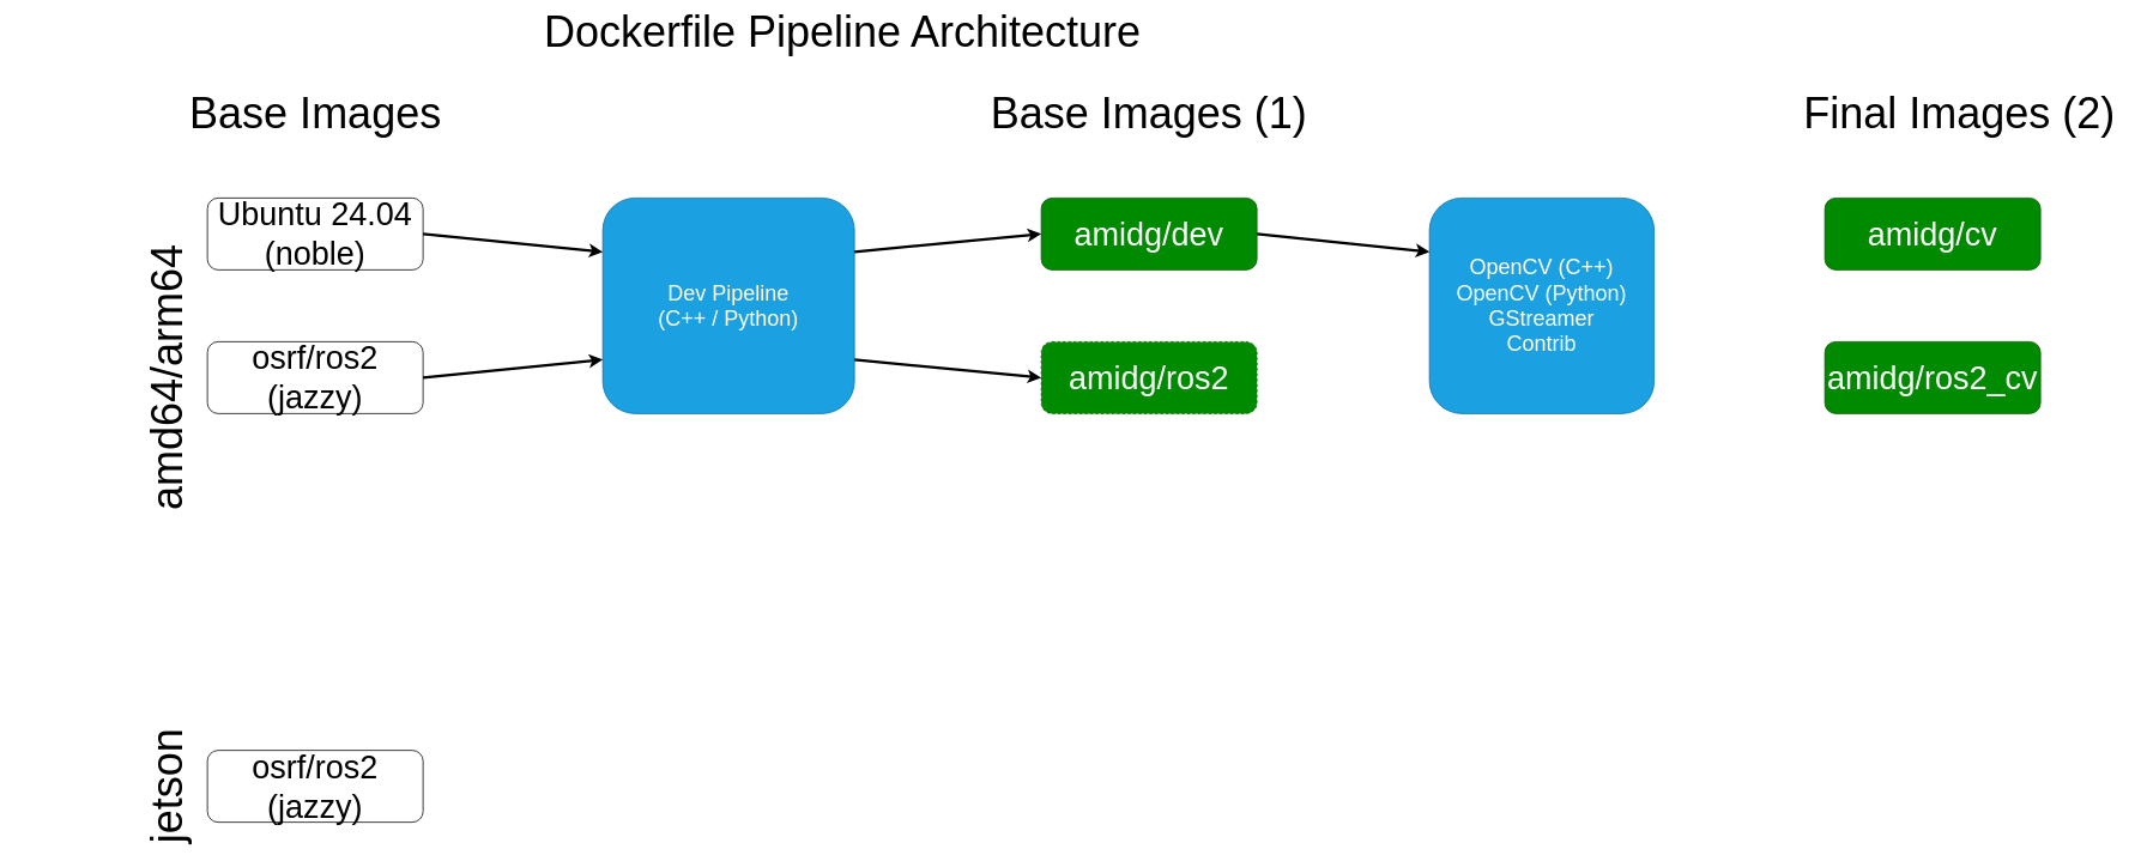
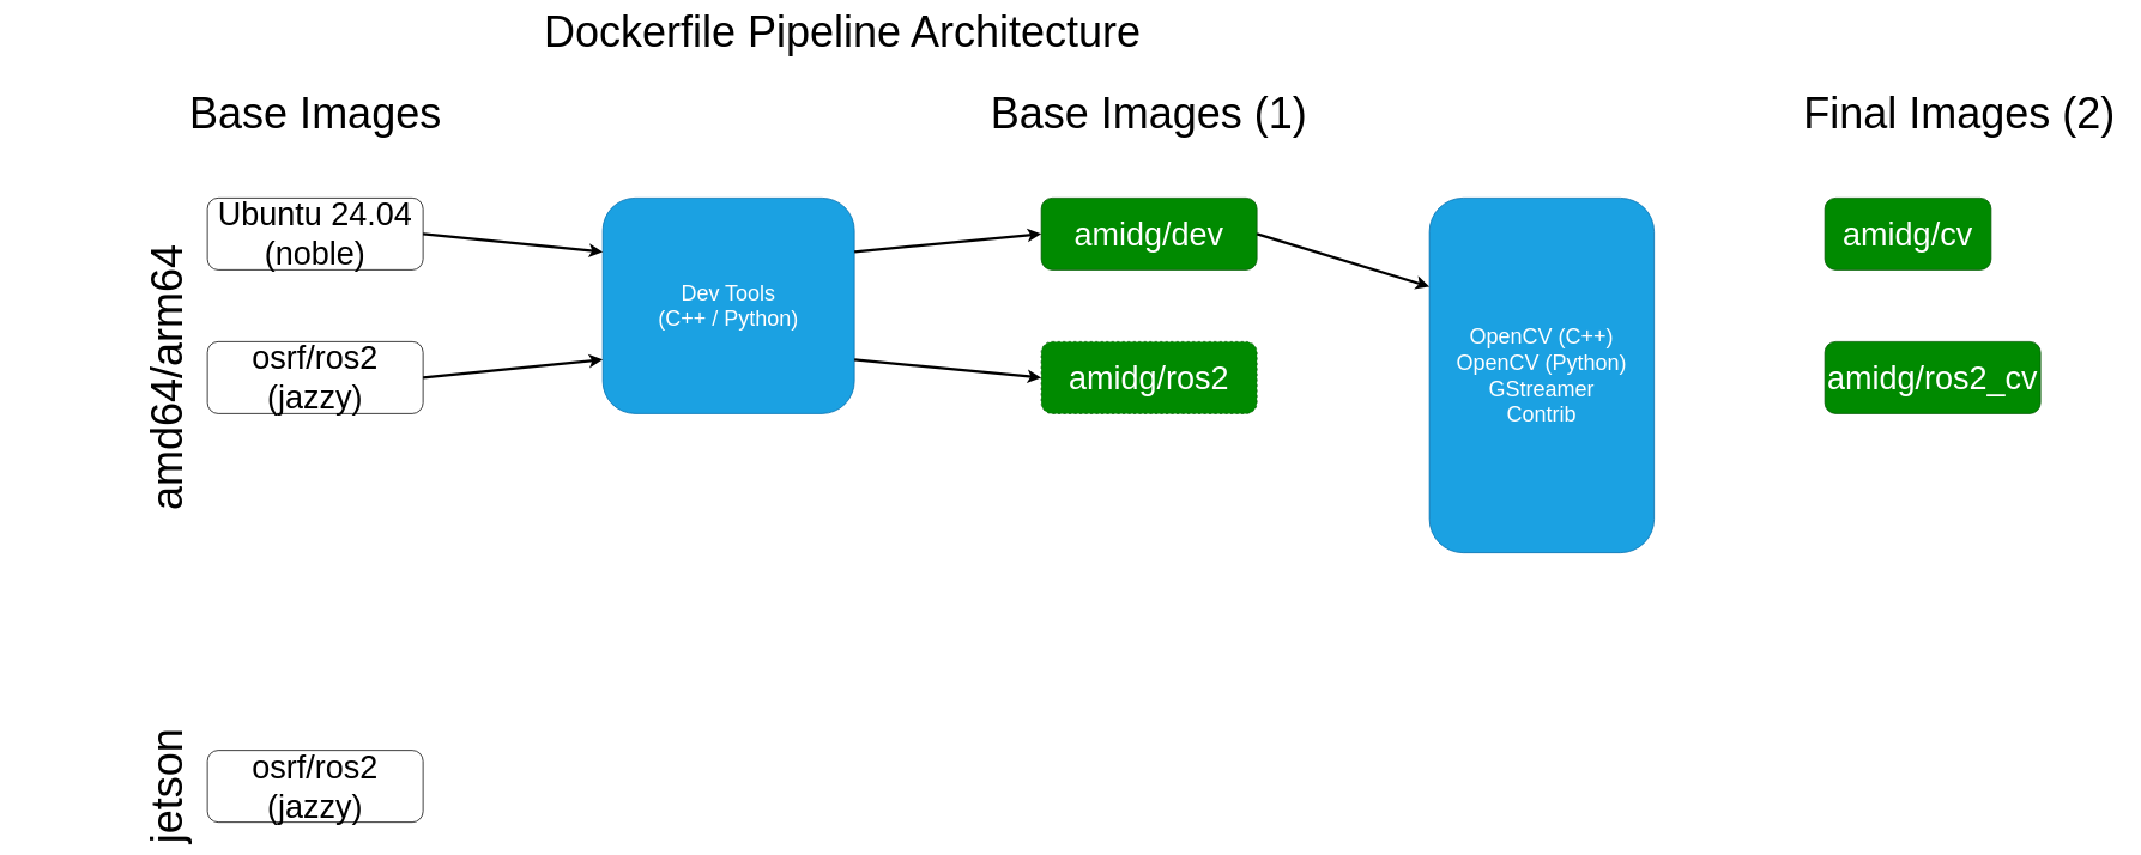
- <mxCell id="13" value="&lt;font style=&quot;font-size: 36px;&quot;&gt;amidg/cv&lt;br&gt;&lt;/font&gt;" style="rounded=1;whiteSpace=wrap;html=1;fillColor=#008a00;strokeColor=#005700;fontColor=#ffffff;" parent="1" vertex="1"><mxGeometry x="2030" y="220" width="240" height="80" as="geometry" /></mxCell>
+ <mxCell id="13" value="&lt;font style=&quot;font-size: 36px;&quot;&gt;amidg/cv&lt;br&gt;&lt;/font&gt;" style="rounded=1;whiteSpace=wrap;html=1;fillColor=#008a00;strokeColor=#005700;fontColor=#ffffff;" parent="1" vertex="1"><mxGeometry x="2030" y="220" width="185" height="80" as="geometry" /></mxCell>
- <mxCell id="6" value="&lt;font style=&quot;&quot;&gt;&lt;font style=&quot;font-size: 24px;&quot;&gt;Dev Pipeline&lt;br&gt;(C++ / Python)&lt;/font&gt;&lt;br&gt;&lt;/font&gt;" style="rounded=1;whiteSpace=wrap;html=1;fillColor=#1ba1e2;strokeColor=#006EAF;fontColor=#ffffff;" parent="1" vertex="1"><mxGeometry x="670" y="220" width="280" height="240" as="geometry" /></mxCell>
+ <mxCell id="6" value="&lt;font style=&quot;&quot;&gt;&lt;font style=&quot;font-size: 24px;&quot;&gt;Dev Tools&lt;br&gt;(C++ / Python)&lt;/font&gt;&lt;br&gt;&lt;/font&gt;" style="rounded=1;whiteSpace=wrap;html=1;fillColor=#1ba1e2;strokeColor=#006EAF;fontColor=#ffffff;" parent="1" vertex="1"><mxGeometry x="670" y="220" width="280" height="240" as="geometry" /></mxCell>
- <mxCell id="7" value="&lt;font style=&quot;font-size: 24px;&quot;&gt;OpenCV (C++)&lt;br&gt;OpenCV (Python)&lt;br&gt;GStreamer&lt;br&gt;Contrib&lt;/font&gt;" style="rounded=1;whiteSpace=wrap;html=1;fillColor=#1ba1e2;strokeColor=#006EAF;fontColor=#ffffff;" parent="1" vertex="1"><mxGeometry x="1590" y="220" width="250" height="240" as="geometry" /></mxCell>
+ <mxCell id="7" value="&lt;font style=&quot;font-size: 24px;&quot;&gt;OpenCV (C++)&lt;br&gt;OpenCV (Python)&lt;br&gt;GStreamer&lt;br&gt;Contrib&lt;/font&gt;" style="rounded=1;whiteSpace=wrap;html=1;fillColor=#1ba1e2;strokeColor=#006EAF;fontColor=#ffffff;" parent="1" vertex="1"><mxGeometry x="1590" y="220" width="250" height="395" as="geometry" /></mxCell>
